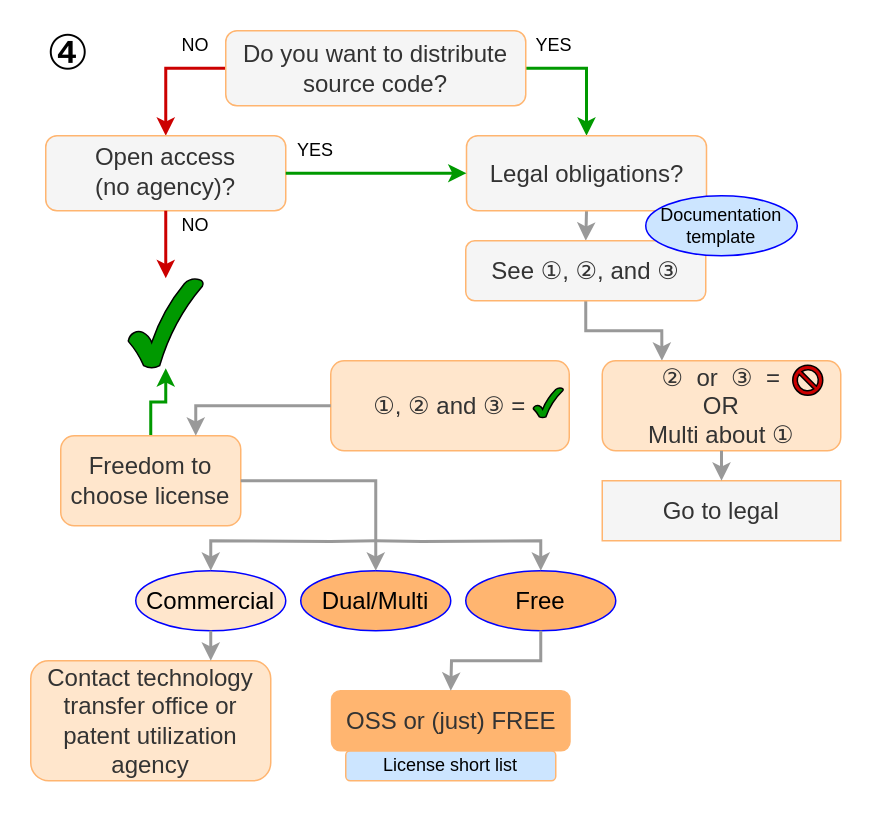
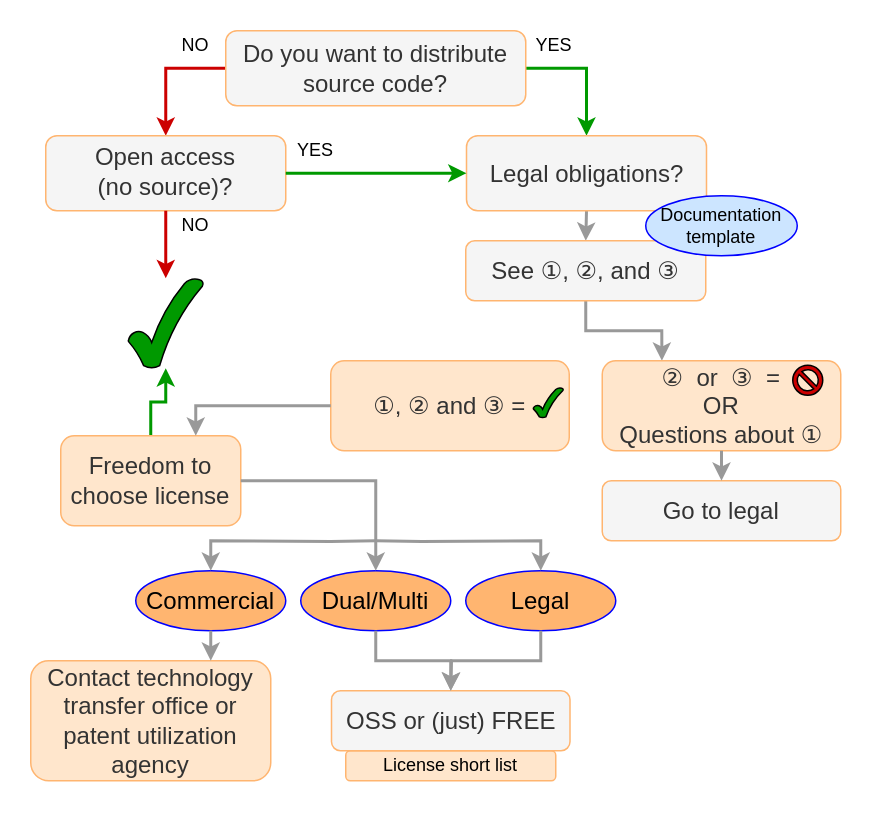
- <mxCell id="21" value="&lt;font style=&quot;font-size: 32px&quot;&gt;④&lt;/font&gt;" style="text;html=1;strokeColor=none;fillColor=none;align=center;verticalAlign=middle;whiteSpace=wrap;rounded=0;" vertex="1" parent="1"><mxGeometry x="30" y="20" width="30" height="30" as="geometry" /></mxCell>
- <mxCell id="15" value="&lt;div style=&quot;font-size: 16px&quot;&gt;Open access&lt;/div&gt;&lt;div style=&quot;font-size: 16px&quot;&gt;(no agency)?&lt;font style=&quot;font-size: 18px&quot;&gt;&lt;br&gt;&lt;/font&gt;&lt;/div&gt;" style="rounded=1;whiteSpace=wrap;html=1;fillColor=#f5f5f5;strokeColor=#FFB570;fontColor=#333333;" parent="1" vertex="1"><mxGeometry x="30" y="90" width="160" height="50" as="geometry" /></mxCell>
+ <mxCell id="15" value="&lt;div style=&quot;font-size: 16px&quot;&gt;Open access&lt;/div&gt;&lt;div style=&quot;font-size: 16px&quot;&gt;(no source)?&lt;font style=&quot;font-size: 18px&quot;&gt;&lt;br&gt;&lt;/font&gt;&lt;/div&gt;" style="rounded=1;whiteSpace=wrap;html=1;fillColor=#f5f5f5;strokeColor=#FFB570;fontColor=#333333;" parent="1" vertex="1"><mxGeometry x="30" y="90" width="160" height="50" as="geometry" /></mxCell>
- <mxCell id="14" value="&lt;div&gt;&lt;font style=&quot;font-size: 16px&quot;&gt;&lt;font style=&quot;font-size: 16px&quot;&gt;②&amp;nbsp; or&amp;nbsp; &lt;/font&gt;&lt;font style=&quot;font-size: 16px&quot;&gt;&lt;font style=&quot;font-size: 16px&quot;&gt;③&amp;nbsp; =&lt;/font&gt;&lt;/font&gt;&lt;/font&gt;&lt;/div&gt;&lt;div&gt;&lt;font style=&quot;font-size: 16px&quot;&gt;&lt;font style=&quot;font-size: 16px&quot;&gt;&lt;font style=&quot;font-size: 16px&quot;&gt;OR&lt;/font&gt;&lt;/font&gt;&lt;/font&gt;&lt;/div&gt;&lt;div style=&quot;font-size: 16px&quot;&gt;&lt;div&gt;&lt;font style=&quot;font-size: 16px&quot;&gt;&lt;font style=&quot;font-size: 16px&quot;&gt;&lt;font style=&quot;font-size: 16px&quot;&gt;Multi about &lt;/font&gt;&lt;/font&gt;&lt;/font&gt;&lt;font style=&quot;font-size: 16px&quot;&gt;&lt;font style=&quot;font-size: 16px&quot;&gt;&lt;font style=&quot;font-size: 16px&quot;&gt;&lt;font style=&quot;font-size: 16px&quot;&gt;①&lt;/font&gt;&lt;/font&gt;&lt;/font&gt;&lt;/font&gt;&lt;/div&gt;&lt;/div&gt;" style="rounded=1;whiteSpace=wrap;html=1;fillColor=#FFE6CC;strokeColor=#FFB570;fontColor=#333333;" parent="1" vertex="1"><mxGeometry x="401" y="240" width="159" height="60" as="geometry" /></mxCell>
+ <mxCell id="14" value="&lt;div&gt;&lt;font style=&quot;font-size: 16px&quot;&gt;&lt;font style=&quot;font-size: 16px&quot;&gt;②&amp;nbsp; or&amp;nbsp; &lt;/font&gt;&lt;font style=&quot;font-size: 16px&quot;&gt;&lt;font style=&quot;font-size: 16px&quot;&gt;③&amp;nbsp; =&lt;/font&gt;&lt;/font&gt;&lt;/font&gt;&lt;/div&gt;&lt;div&gt;&lt;font style=&quot;font-size: 16px&quot;&gt;&lt;font style=&quot;font-size: 16px&quot;&gt;&lt;font style=&quot;font-size: 16px&quot;&gt;OR&lt;/font&gt;&lt;/font&gt;&lt;/font&gt;&lt;/div&gt;&lt;div style=&quot;font-size: 16px&quot;&gt;&lt;div&gt;&lt;font style=&quot;font-size: 16px&quot;&gt;&lt;font style=&quot;font-size: 16px&quot;&gt;&lt;font style=&quot;font-size: 16px&quot;&gt;Questions about &lt;/font&gt;&lt;/font&gt;&lt;/font&gt;&lt;font style=&quot;font-size: 16px&quot;&gt;&lt;font style=&quot;font-size: 16px&quot;&gt;&lt;font style=&quot;font-size: 16px&quot;&gt;&lt;font style=&quot;font-size: 16px&quot;&gt;①&lt;/font&gt;&lt;/font&gt;&lt;/font&gt;&lt;/font&gt;&lt;/div&gt;&lt;/div&gt;" style="rounded=1;whiteSpace=wrap;html=1;fillColor=#FFE6CC;strokeColor=#FFB570;fontColor=#333333;" parent="1" vertex="1"><mxGeometry x="401" y="240" width="159" height="60" as="geometry" /></mxCell>
- <mxCell id="18" value="&lt;div style=&quot;font-size: 16px&quot;&gt;Go to legal&lt;/div&gt;" style="whiteSpace=wrap;html=1;fillColor=#f5f5f5;strokeColor=#FFB570;fontColor=#333333;rounded=0;" parent="1" vertex="1"><mxGeometry x="401" y="320" width="159" height="40" as="geometry" /></mxCell>
+ <mxCell id="18" value="&lt;div style=&quot;font-size: 16px&quot;&gt;Go to legal&lt;/div&gt;" style="rounded=1;whiteSpace=wrap;html=1;fillColor=#f5f5f5;strokeColor=#FFB570;fontColor=#333333;" parent="1" vertex="1"><mxGeometry x="401" y="320" width="159" height="40" as="geometry" /></mxCell>
- <mxCell id="26" value="&lt;div&gt;&lt;font style=&quot;font-size: 16px&quot;&gt;Commercial&lt;/font&gt;&lt;/div&gt;" style="ellipse;whiteSpace=wrap;html=1;fillColor=#ffe6cc;strokeColor=#0000FF;" vertex="1" parent="1"><mxGeometry x="90" y="380" width="100" height="40" as="geometry" /></mxCell>
+ <mxCell id="26" value="&lt;div&gt;&lt;font style=&quot;font-size: 16px&quot;&gt;Commercial&lt;/font&gt;&lt;/div&gt;" style="ellipse;whiteSpace=wrap;html=1;fillColor=#FFB570;strokeColor=#0000FF;" vertex="1" parent="1"><mxGeometry x="90" y="380" width="100" height="40" as="geometry" /></mxCell>
- <mxCell id="28" value="&lt;div&gt;&lt;font style=&quot;font-size: 16px&quot;&gt;Free&lt;/font&gt;&lt;/div&gt;" style="ellipse;whiteSpace=wrap;html=1;fillColor=#FFB570;strokeColor=#0000FF;" vertex="1" parent="1"><mxGeometry x="310" y="380" width="100" height="40" as="geometry" /></mxCell>
+ <mxCell id="28" value="&lt;div&gt;&lt;font style=&quot;font-size: 16px&quot;&gt;Legal&lt;/font&gt;&lt;/div&gt;" style="ellipse;whiteSpace=wrap;html=1;fillColor=#FFB570;strokeColor=#0000FF;" vertex="1" parent="1"><mxGeometry x="310" y="380" width="100" height="40" as="geometry" /></mxCell>
+ <mxCell id="34" style="edgeStyle=orthogonalEdgeStyle;rounded=0;orthogonalLoop=1;jettySize=auto;html=1;exitX=0.5;exitY=1;exitDx=0;exitDy=0;entryX=0.5;entryY=0;entryDx=0;entryDy=0;strokeColor=#999999;strokeWidth=2;" edge="1" parent="1" source="27" target="33"><mxGeometry relative="1" as="geometry"><mxPoint x="170" y="500" as="sourcePoint" /><mxPoint x="80" y="540" as="targetPoint" /></mxGeometry></mxCell>
- <mxCell id="33" value="&lt;div style=&quot;font-size: 16px&quot;&gt;OSS or (just) FREE&lt;br&gt;&lt;/div&gt;" style="rounded=1;whiteSpace=wrap;html=1;fillColor=#ffb570;strokeColor=#FFB570;fontColor=#333333;" vertex="1" parent="1"><mxGeometry x="220.5" y="460" width="159" height="40" as="geometry" /></mxCell>
+ <mxCell id="33" value="&lt;div style=&quot;font-size: 16px&quot;&gt;OSS or (just) FREE&lt;br&gt;&lt;/div&gt;" style="rounded=1;whiteSpace=wrap;html=1;fillColor=#f5f5f5;strokeColor=#FFB570;fontColor=#333333;" vertex="1" parent="1"><mxGeometry x="220.5" y="460" width="159" height="40" as="geometry" /></mxCell>
- <mxCell id="19" value="&lt;div&gt;License short list&lt;/div&gt;" style="rounded=1;whiteSpace=wrap;html=1;strokeColor=#FFB570;fillColor=#cce5ff;" parent="1" vertex="1"><mxGeometry x="230" y="500" width="140" height="20" as="geometry" /></mxCell>
+ <mxCell id="19" value="&lt;div&gt;License short list&lt;/div&gt;" style="rounded=1;whiteSpace=wrap;html=1;strokeColor=#FFB570;fillColor=#FFE6CC;" parent="1" vertex="1"><mxGeometry x="230" y="500" width="140" height="20" as="geometry" /></mxCell>
